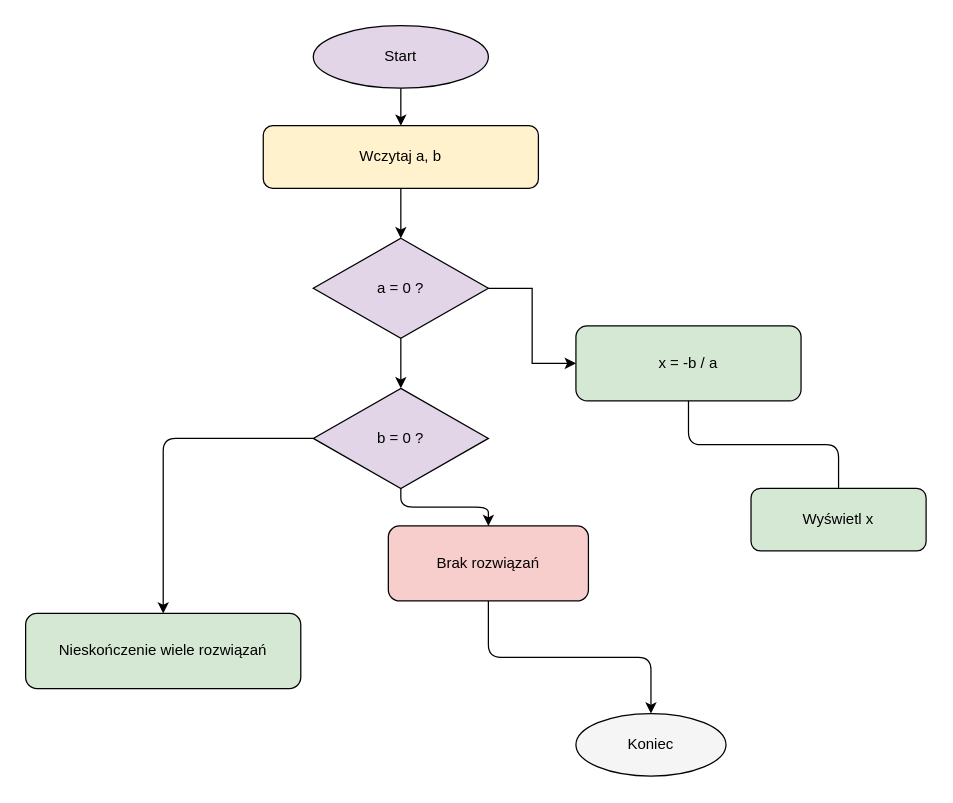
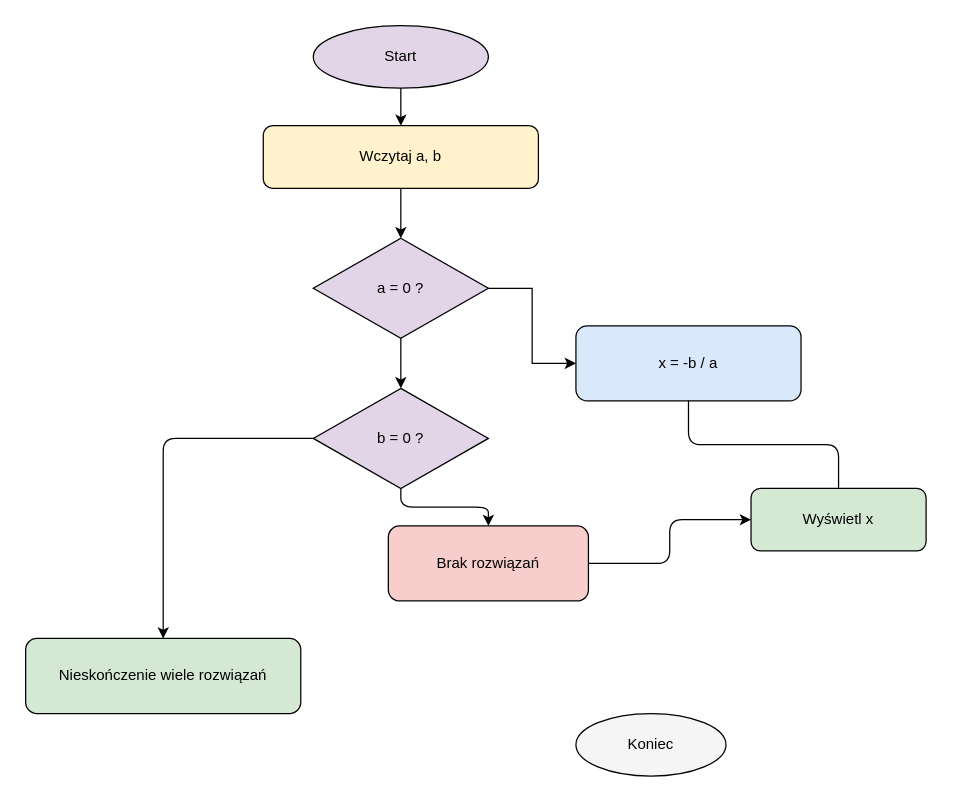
- <mxCell id="8" value="x = -b / a" style="rounded=1;whiteSpace=wrap;html=1;fillColor=#d5e8d4;" vertex="1" parent="1"><mxGeometry x="460" y="260" width="180" height="60" as="geometry" /></mxCell>
+ <mxCell id="8" value="x = -b / a" style="rounded=1;whiteSpace=wrap;html=1;fillColor=#DAE8FC;" vertex="1" parent="1"><mxGeometry x="460" y="260" width="180" height="60" as="geometry" /></mxCell>
- <mxCell id="6" value="Nieskończenie wiele rozwiązań" style="rounded=1;whiteSpace=wrap;html=1;fillColor=#D5E8D4;" vertex="1" parent="1"><mxGeometry x="20" y="490" width="220" height="60" as="geometry" /></mxCell>
+ <mxCell id="6" value="Nieskończenie wiele rozwiązań" style="rounded=1;whiteSpace=wrap;html=1;fillColor=#D5E8D4;" vertex="1" parent="1"><mxGeometry x="20" y="510" width="220" height="60" as="geometry" /></mxCell>
- <mxCell id="18" style="edgeStyle=orthogonalEdgeStyle;html=1;" edge="1" parent="1" source="7" target="10"><mxGeometry relative="1" as="geometry" /></mxCell>
+ <mxCell id="18" style="edgeStyle=orthogonalEdgeStyle;html=1;" edge="1" parent="1" source="7" target="9"><mxGeometry relative="1" as="geometry" /></mxCell>
